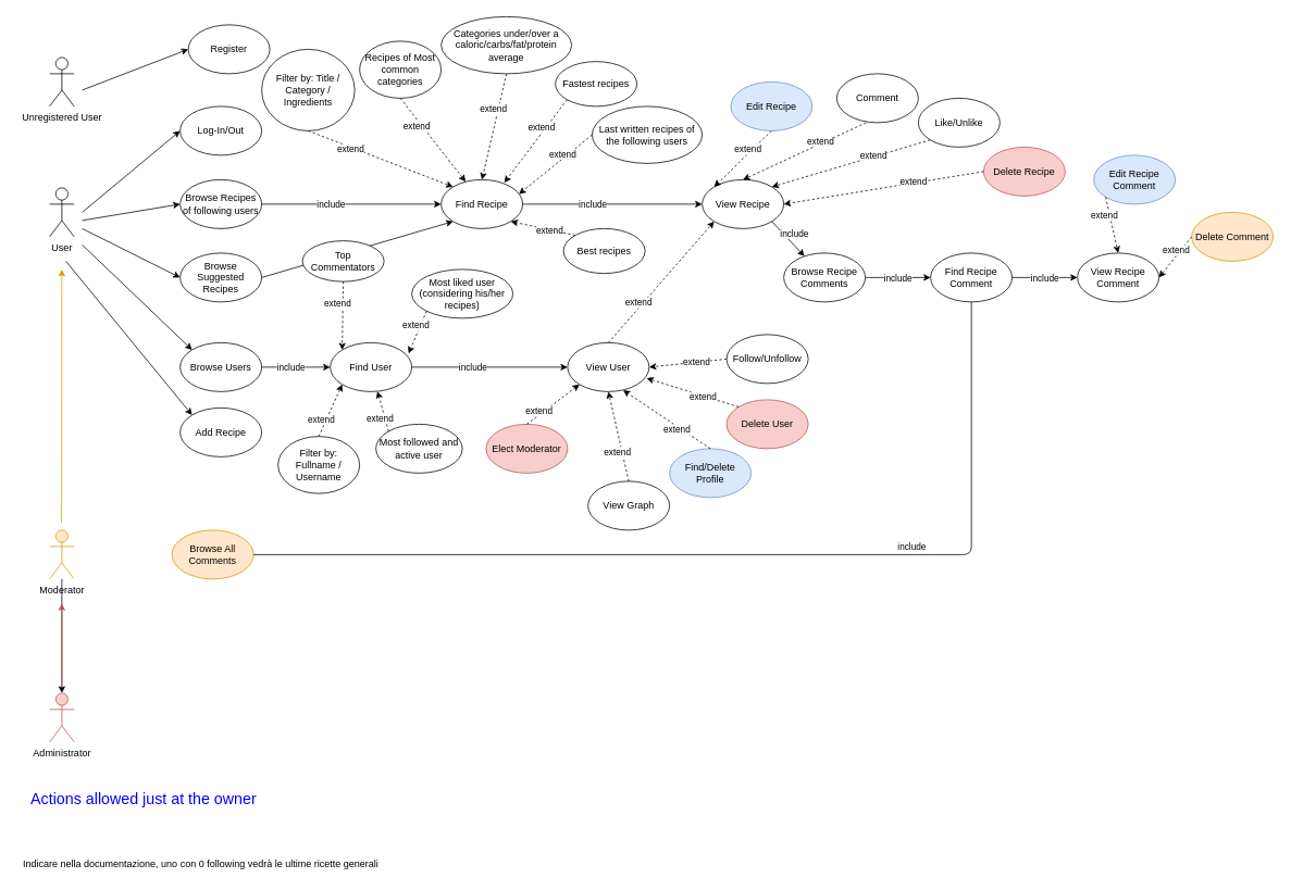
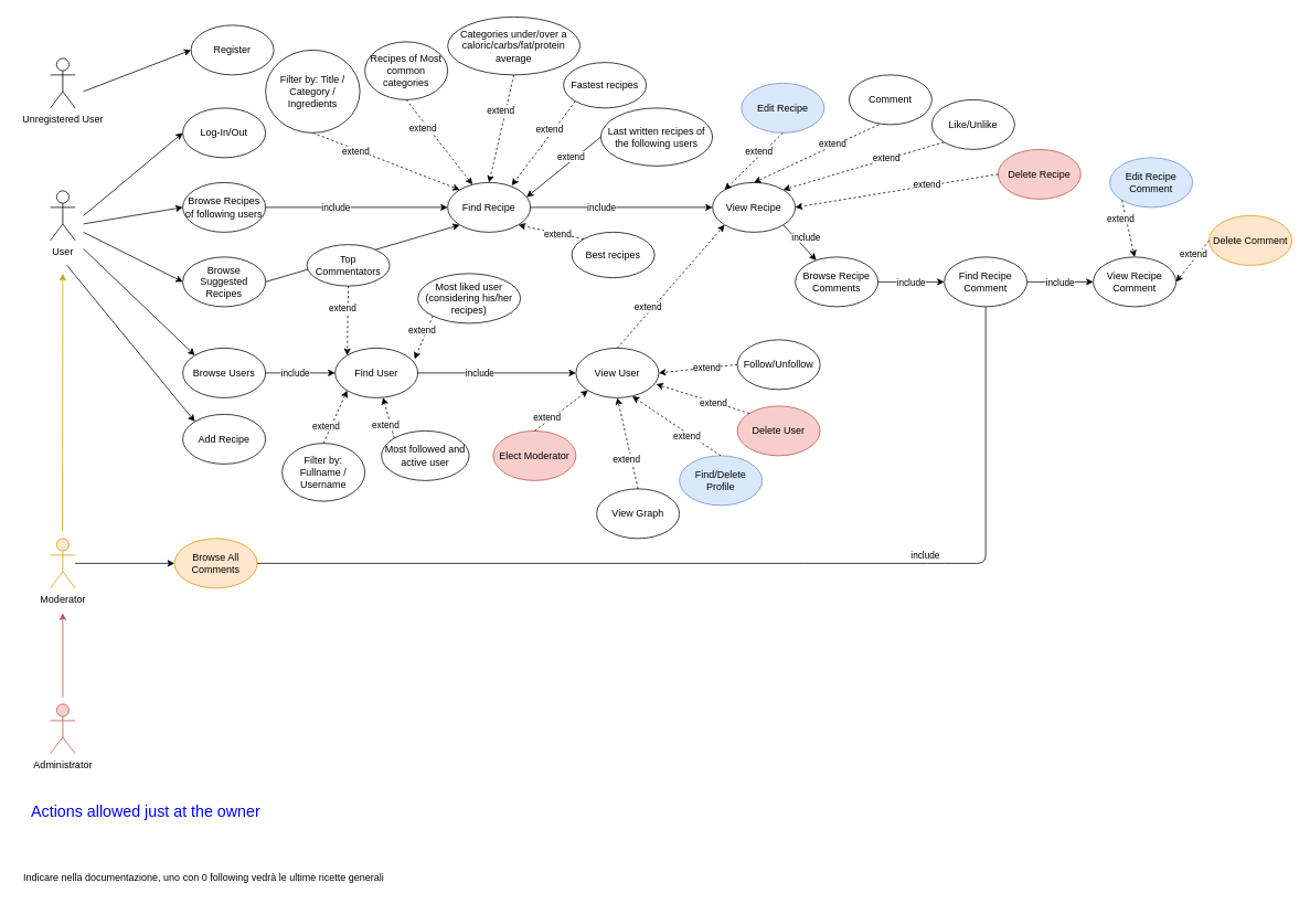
- <mxCell id="99" value="" style="endArrow=classic;html=1;exitX=0;exitY=0.5;exitDx=0;exitDy=0;dashed=1;entryX=0.953;entryY=0.295;entryDx=0;entryDy=0;entryPerimeter=0;" edge="1" parent="1" source="98" target="11"><mxGeometry width="50" height="50" relative="1" as="geometry"><mxPoint x="704.7" y="131.976" as="sourcePoint" /><mxPoint x="680" y="239" as="targetPoint" /></mxGeometry></mxCell>
+ <mxCell id="99" value="" style="endArrow=classic;html=1;exitX=0;exitY=0.5;exitDx=0;exitDy=0;dashed=0;entryX=0.953;entryY=0.295;entryDx=0;entryDy=0;entryPerimeter=0;" edge="1" parent="1" source="98" target="11"><mxGeometry width="50" height="50" relative="1" as="geometry"><mxPoint x="704.7" y="131.976" as="sourcePoint" /><mxPoint x="680" y="239" as="targetPoint" /></mxGeometry></mxCell>
- <mxCell id="80" value="" style="endArrow=classic;html=1;" parent="1" source="2" target="5" edge="1"><mxGeometry width="50" height="50" relative="1" as="geometry"><mxPoint x="90" y="330" as="sourcePoint" /><mxPoint x="244.563" y="488.836" as="targetPoint" /></mxGeometry></mxCell>
+ <mxCell id="80" value="" style="endArrow=classic;html=1;entryX=0;entryY=0.5;entryDx=0;entryDy=0;" parent="1" source="2" target="77" edge="1"><mxGeometry width="50" height="50" relative="1" as="geometry"><mxPoint x="90" y="330" as="sourcePoint" /><mxPoint x="244.563" y="488.836" as="targetPoint" /></mxGeometry></mxCell>
